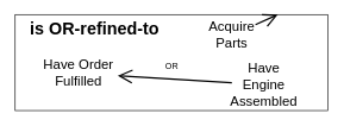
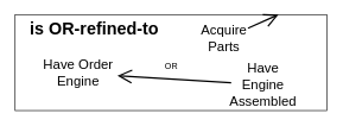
- <mxCell id="3" value="Acquire Parts" style="text;html=1;align=center;verticalAlign=middle;whiteSpace=wrap;rounded=0;fontSize=19;" parent="1" vertex="1"><mxGeometry x="274" y="34.16" width="100" height="30" as="geometry" /></mxCell>
+ <mxCell id="3" value="Acquire Parts" style="text;html=1;align=center;verticalAlign=middle;whiteSpace=wrap;rounded=0;fontSize=19;" parent="1" vertex="1"><mxGeometry x="264" y="39.16" width="100" height="30" as="geometry" /></mxCell>
- <mxCell id="4" value="Have Order Fulfilled" style="text;html=1;align=center;verticalAlign=middle;whiteSpace=wrap;rounded=0;fontSize=19;" parent="1" vertex="1"><mxGeometry x="54" y="78" width="110" height="48.84" as="geometry" /></mxCell>
+ <mxCell id="4" value="Have Order Engine" style="text;html=1;align=center;verticalAlign=middle;whiteSpace=wrap;rounded=0;fontSize=19;" parent="1" vertex="1"><mxGeometry x="54" y="78" width="110" height="48.84" as="geometry" /></mxCell>
